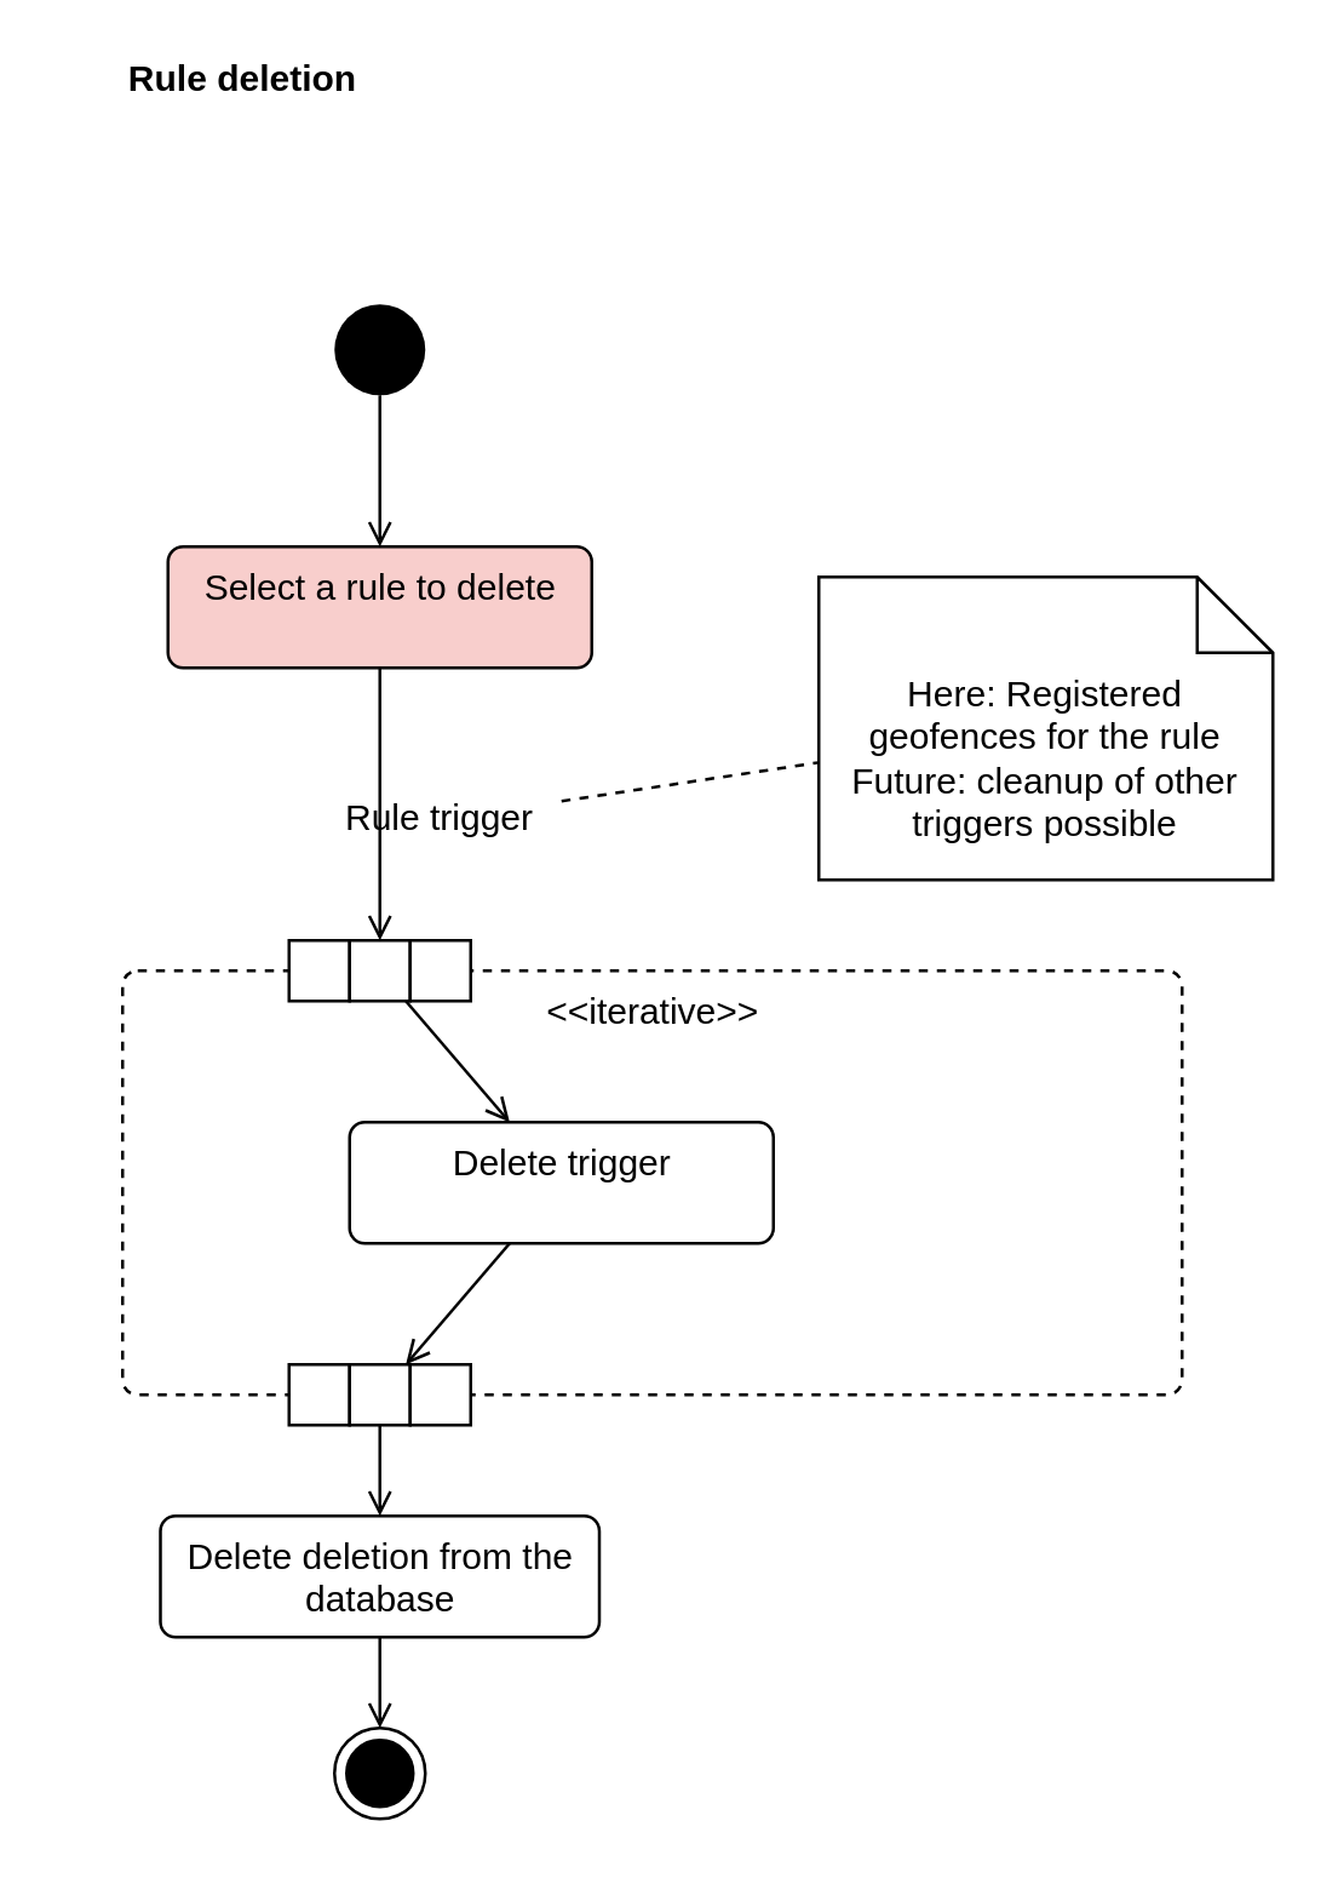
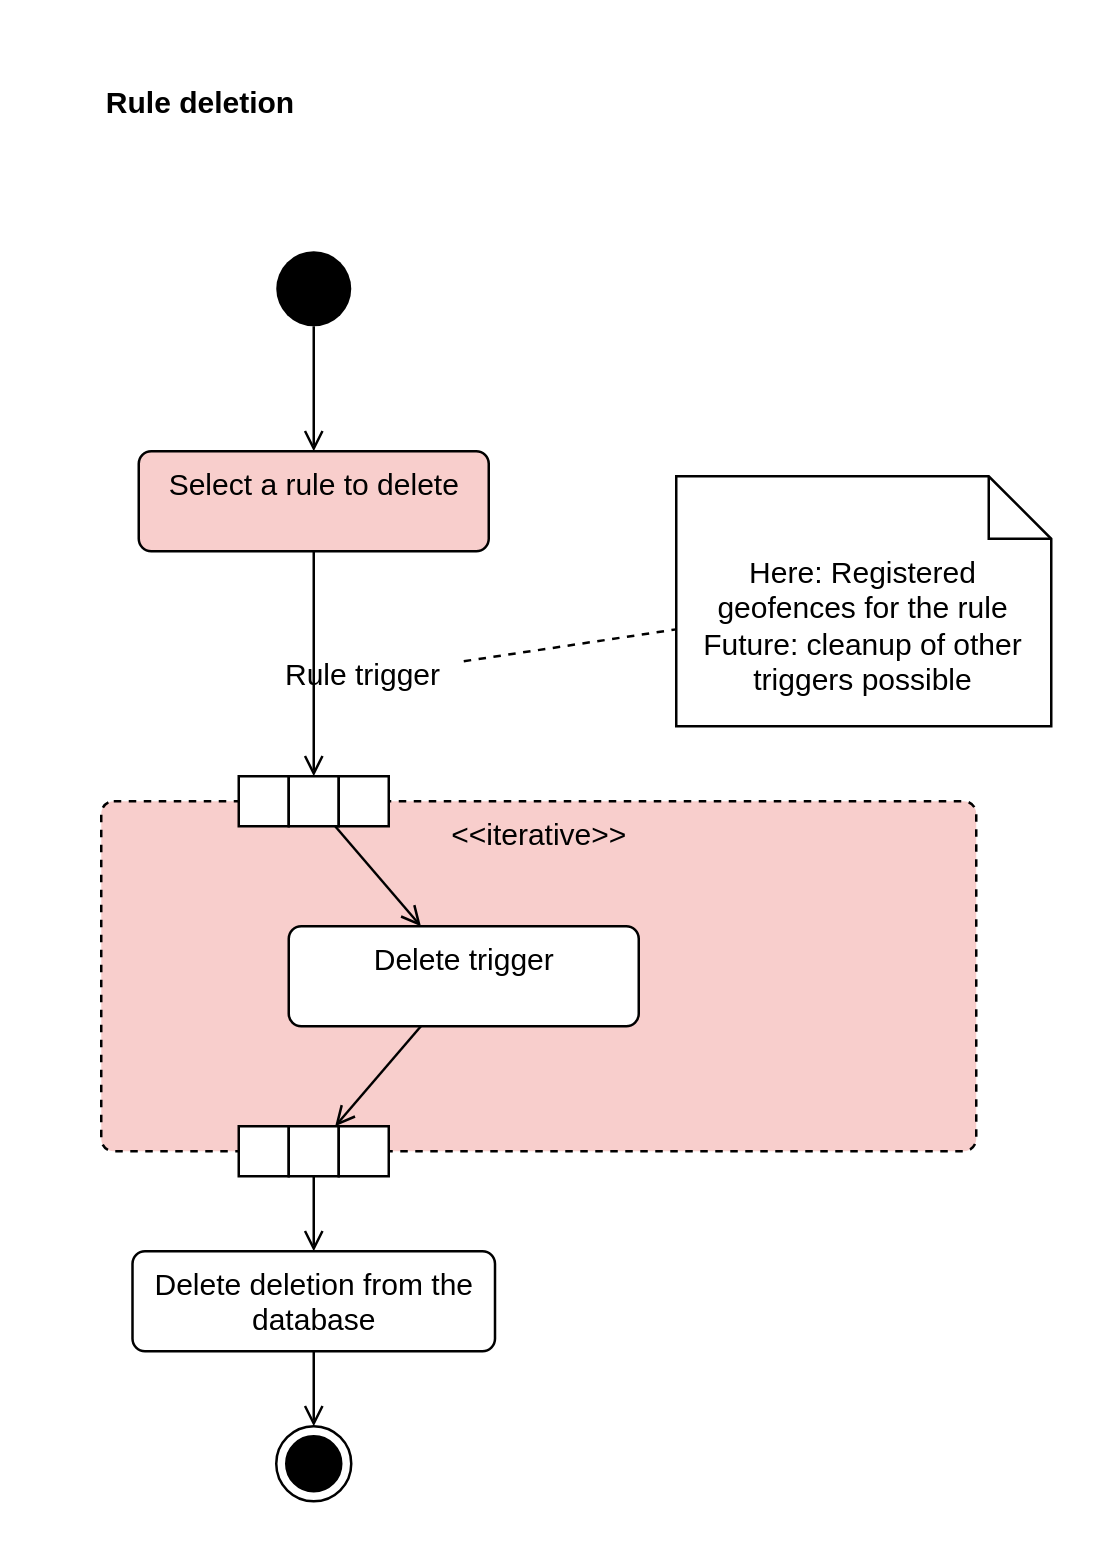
- <mxCell id="2" value="Rule deletion" style="text;align=center;fontStyle=1;verticalAlign=middle;spacingLeft=3;spacingRight=3;strokeColor=none;rotatable=0;points=[[0,0.5],[1,0.5]];portConstraint=eastwest;" vertex="1" parent="1"><mxGeometry x="20" y="5" width="120" height="40" as="geometry" /></mxCell>
+ <mxCell id="2" value="Rule deletion" style="text;align=center;fontStyle=1;verticalAlign=middle;spacingLeft=3;spacingRight=3;strokeColor=none;rotatable=0;points=[[0,0.5],[1,0.5]];portConstraint=eastwest;" vertex="1" parent="1"><mxGeometry width="120" height="40" as="geometry" x="20" y="20" /></mxCell>
- <mxCell id="5" value="&amp;lt;&amp;lt;iterative&amp;gt;&amp;gt;" style="html=1;align=center;verticalAlign=top;rounded=1;absoluteArcSize=1;arcSize=10;dashed=1;" vertex="1" parent="1"><mxGeometry x="40" y="320" width="350" height="140" as="geometry" /></mxCell>
+ <mxCell id="5" value="&amp;lt;&amp;lt;iterative&amp;gt;&amp;gt;" style="html=1;align=center;verticalAlign=top;rounded=1;absoluteArcSize=1;arcSize=10;dashed=1;fillColor=#f8cecc;" vertex="1" parent="1"><mxGeometry x="40" y="320" width="350" height="140" as="geometry" /></mxCell>
